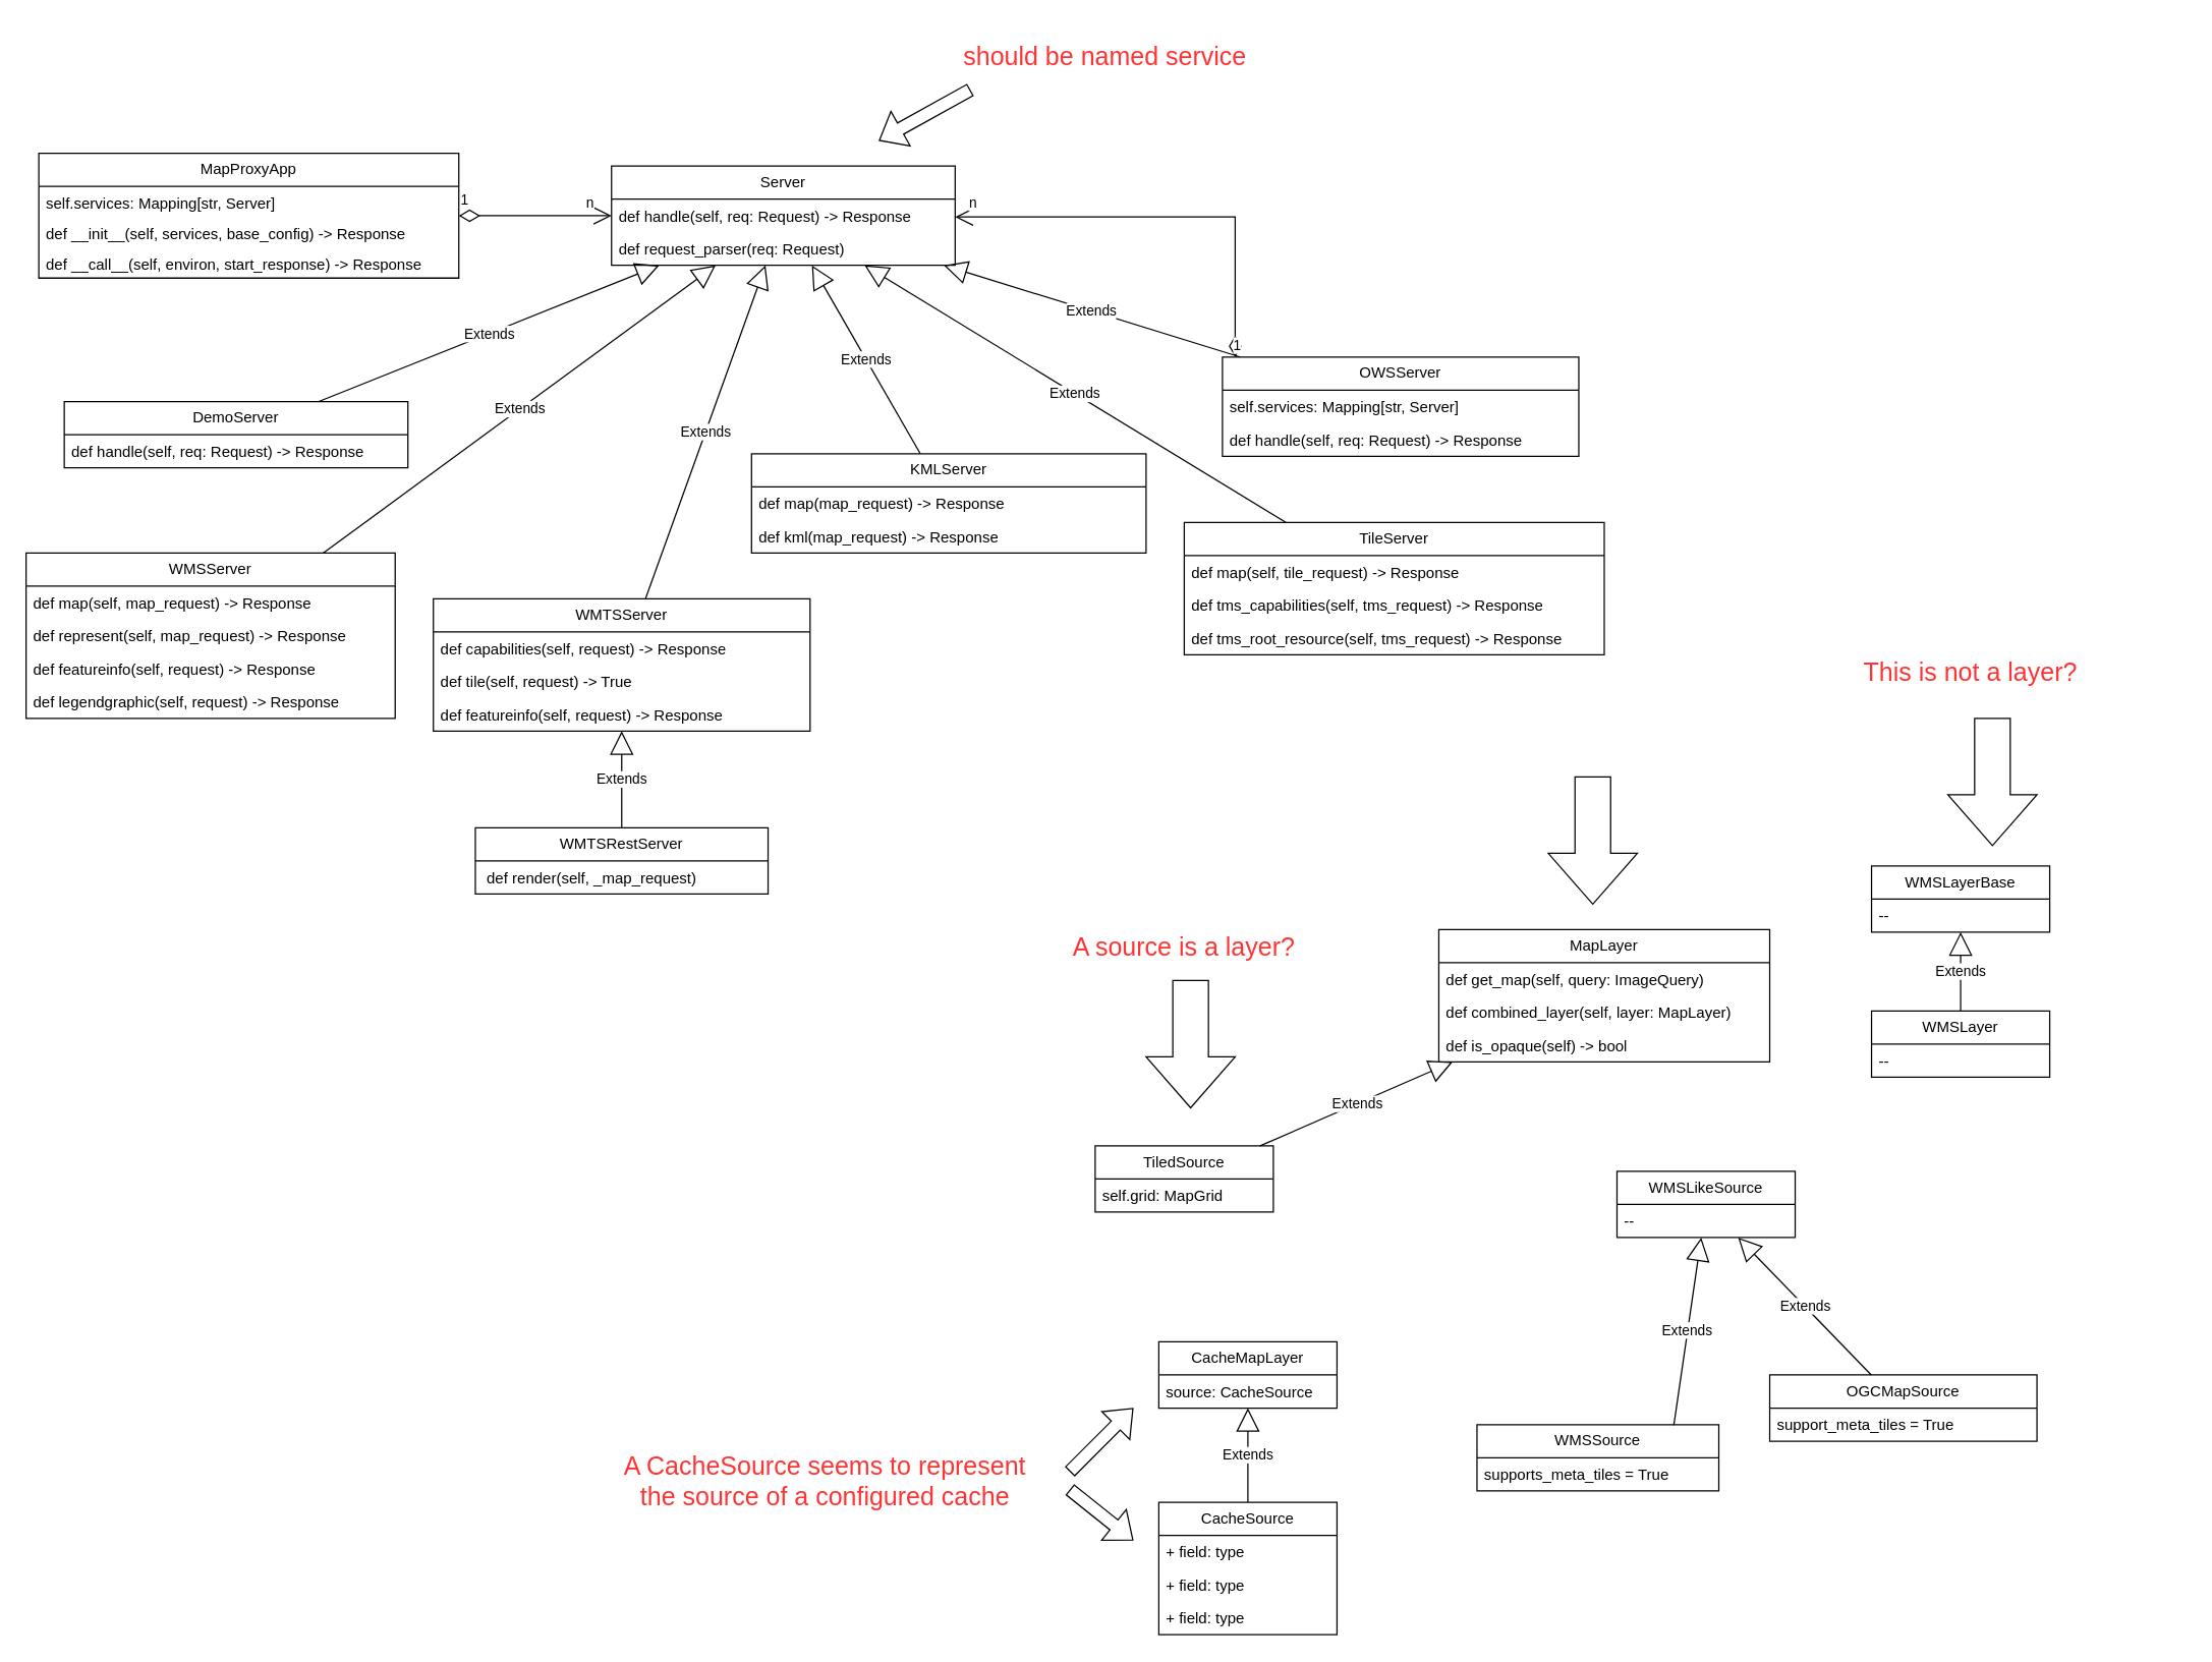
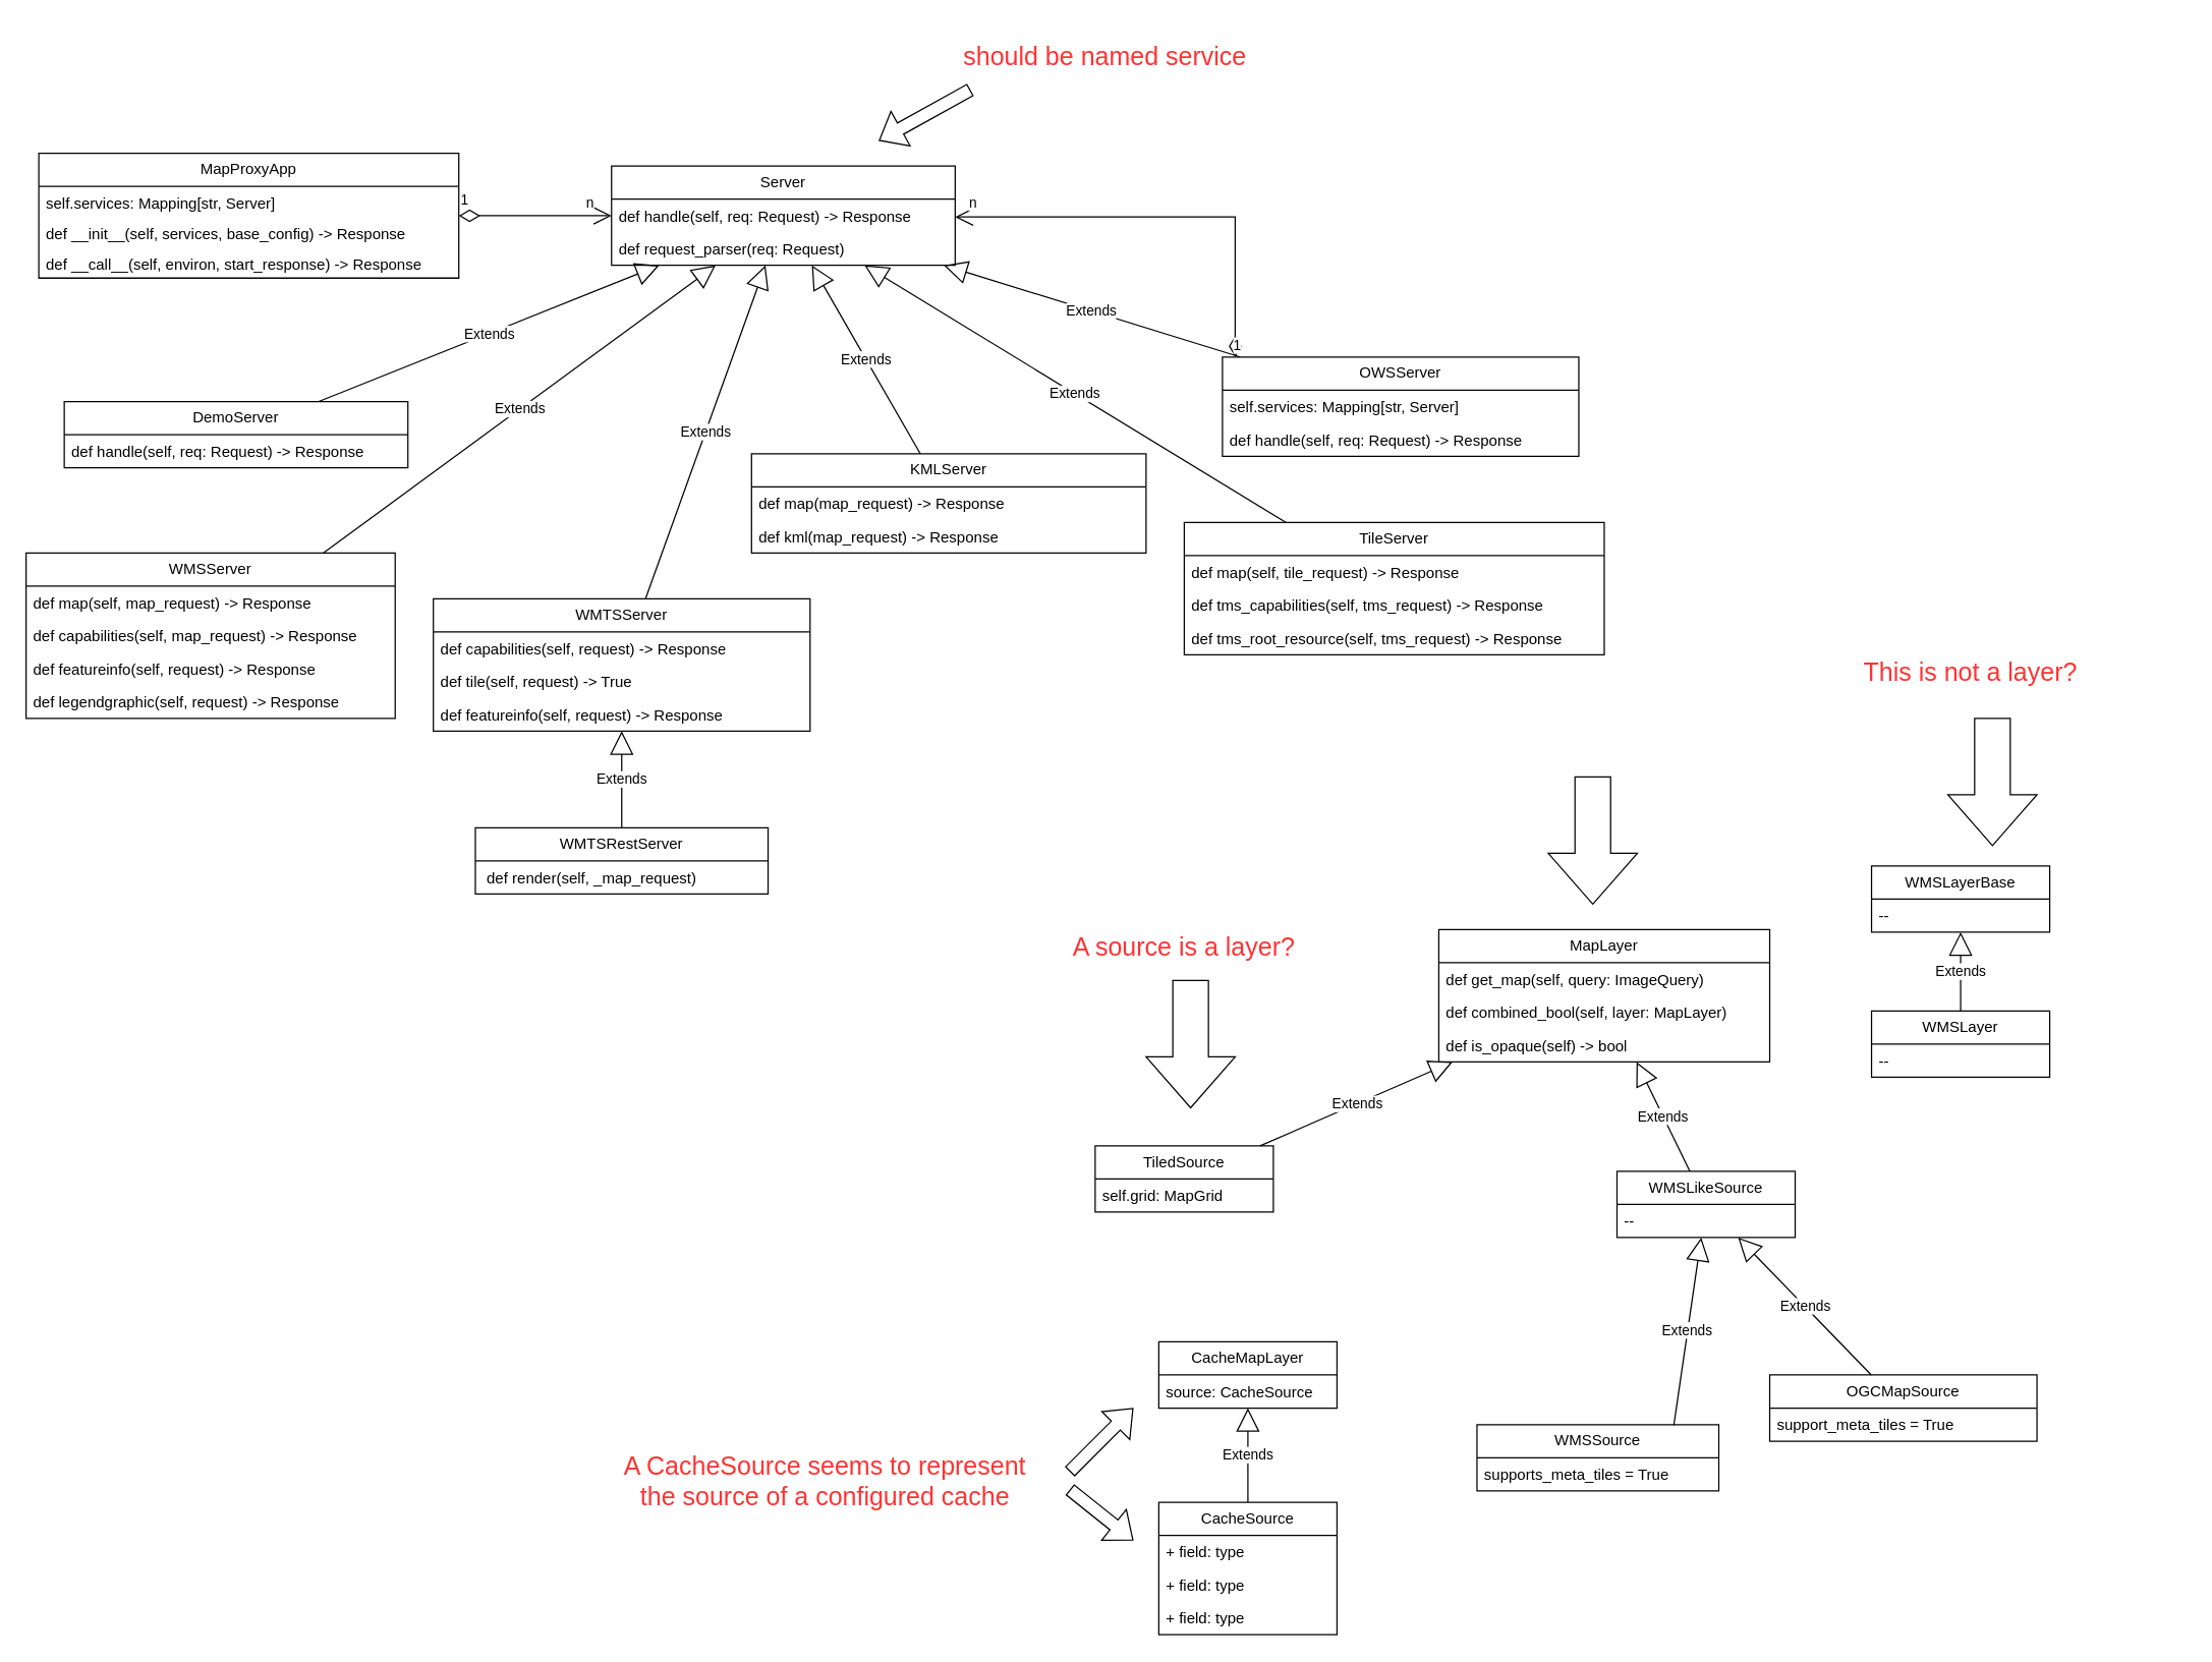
- <mxCell id="31" value="def represent(self, map_request) -&amp;gt; Response" style="text;strokeColor=none;fillColor=none;align=left;verticalAlign=top;spacingLeft=4;spacingRight=4;overflow=hidden;rotatable=0;points=[[0,0.5],[1,0.5]];portConstraint=eastwest;whiteSpace=wrap;html=1;" parent="29" vertex="1"><mxGeometry y="52" width="290" height="26" as="geometry" /></mxCell>
+ <mxCell id="31" value="def capabilities(self, map_request) -&amp;gt; Response" style="text;strokeColor=none;fillColor=none;align=left;verticalAlign=top;spacingLeft=4;spacingRight=4;overflow=hidden;rotatable=0;points=[[0,0.5],[1,0.5]];portConstraint=eastwest;whiteSpace=wrap;html=1;" parent="29" vertex="1"><mxGeometry y="52" width="290" height="26" as="geometry" /></mxCell>
- <mxCell id="45" value="def&amp;nbsp;combined_layer(self, layer: MapLayer)" style="text;strokeColor=none;fillColor=none;align=left;verticalAlign=top;spacingLeft=4;spacingRight=4;overflow=hidden;rotatable=0;points=[[0,0.5],[1,0.5]];portConstraint=eastwest;whiteSpace=wrap;html=1;" parent="43" vertex="1"><mxGeometry y="52" width="260" height="26" as="geometry" /></mxCell>
+ <mxCell id="45" value="def&amp;nbsp;combined_bool(self, layer: MapLayer)" style="text;strokeColor=none;fillColor=none;align=left;verticalAlign=top;spacingLeft=4;spacingRight=4;overflow=hidden;rotatable=0;points=[[0,0.5],[1,0.5]];portConstraint=eastwest;whiteSpace=wrap;html=1;" parent="43" vertex="1"><mxGeometry y="52" width="260" height="26" as="geometry" /></mxCell>
+ <mxCell id="52" value="Extends" style="endArrow=block;endSize=16;endFill=0;html=1;rounded=0;" parent="1" source="50" target="43" edge="1"><mxGeometry width="160" relative="1" as="geometry"><mxPoint x="1140" y="910" as="sourcePoint" /><mxPoint x="1300" y="910" as="targetPoint" /></mxGeometry></mxCell>
